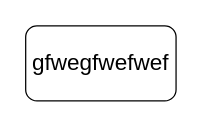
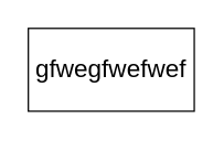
- <mxCell id="2" value="&lt;font style=&quot;font-size: 18px;&quot;&gt;gfwegfwefwef&lt;/font&gt;" style="rounded=1;whiteSpace=wrap;html=1;" vertex="1" parent="1"><mxGeometry x="20" y="20" width="120" height="60" as="geometry" /></mxCell>
+ <mxCell id="2" value="&lt;font style=&quot;font-size: 18px;&quot;&gt;gfwegfwefwef&lt;/font&gt;" style="whiteSpace=wrap;html=1;rounded=0;" vertex="1" parent="1"><mxGeometry x="20" y="20" width="120" height="60" as="geometry" /></mxCell>
